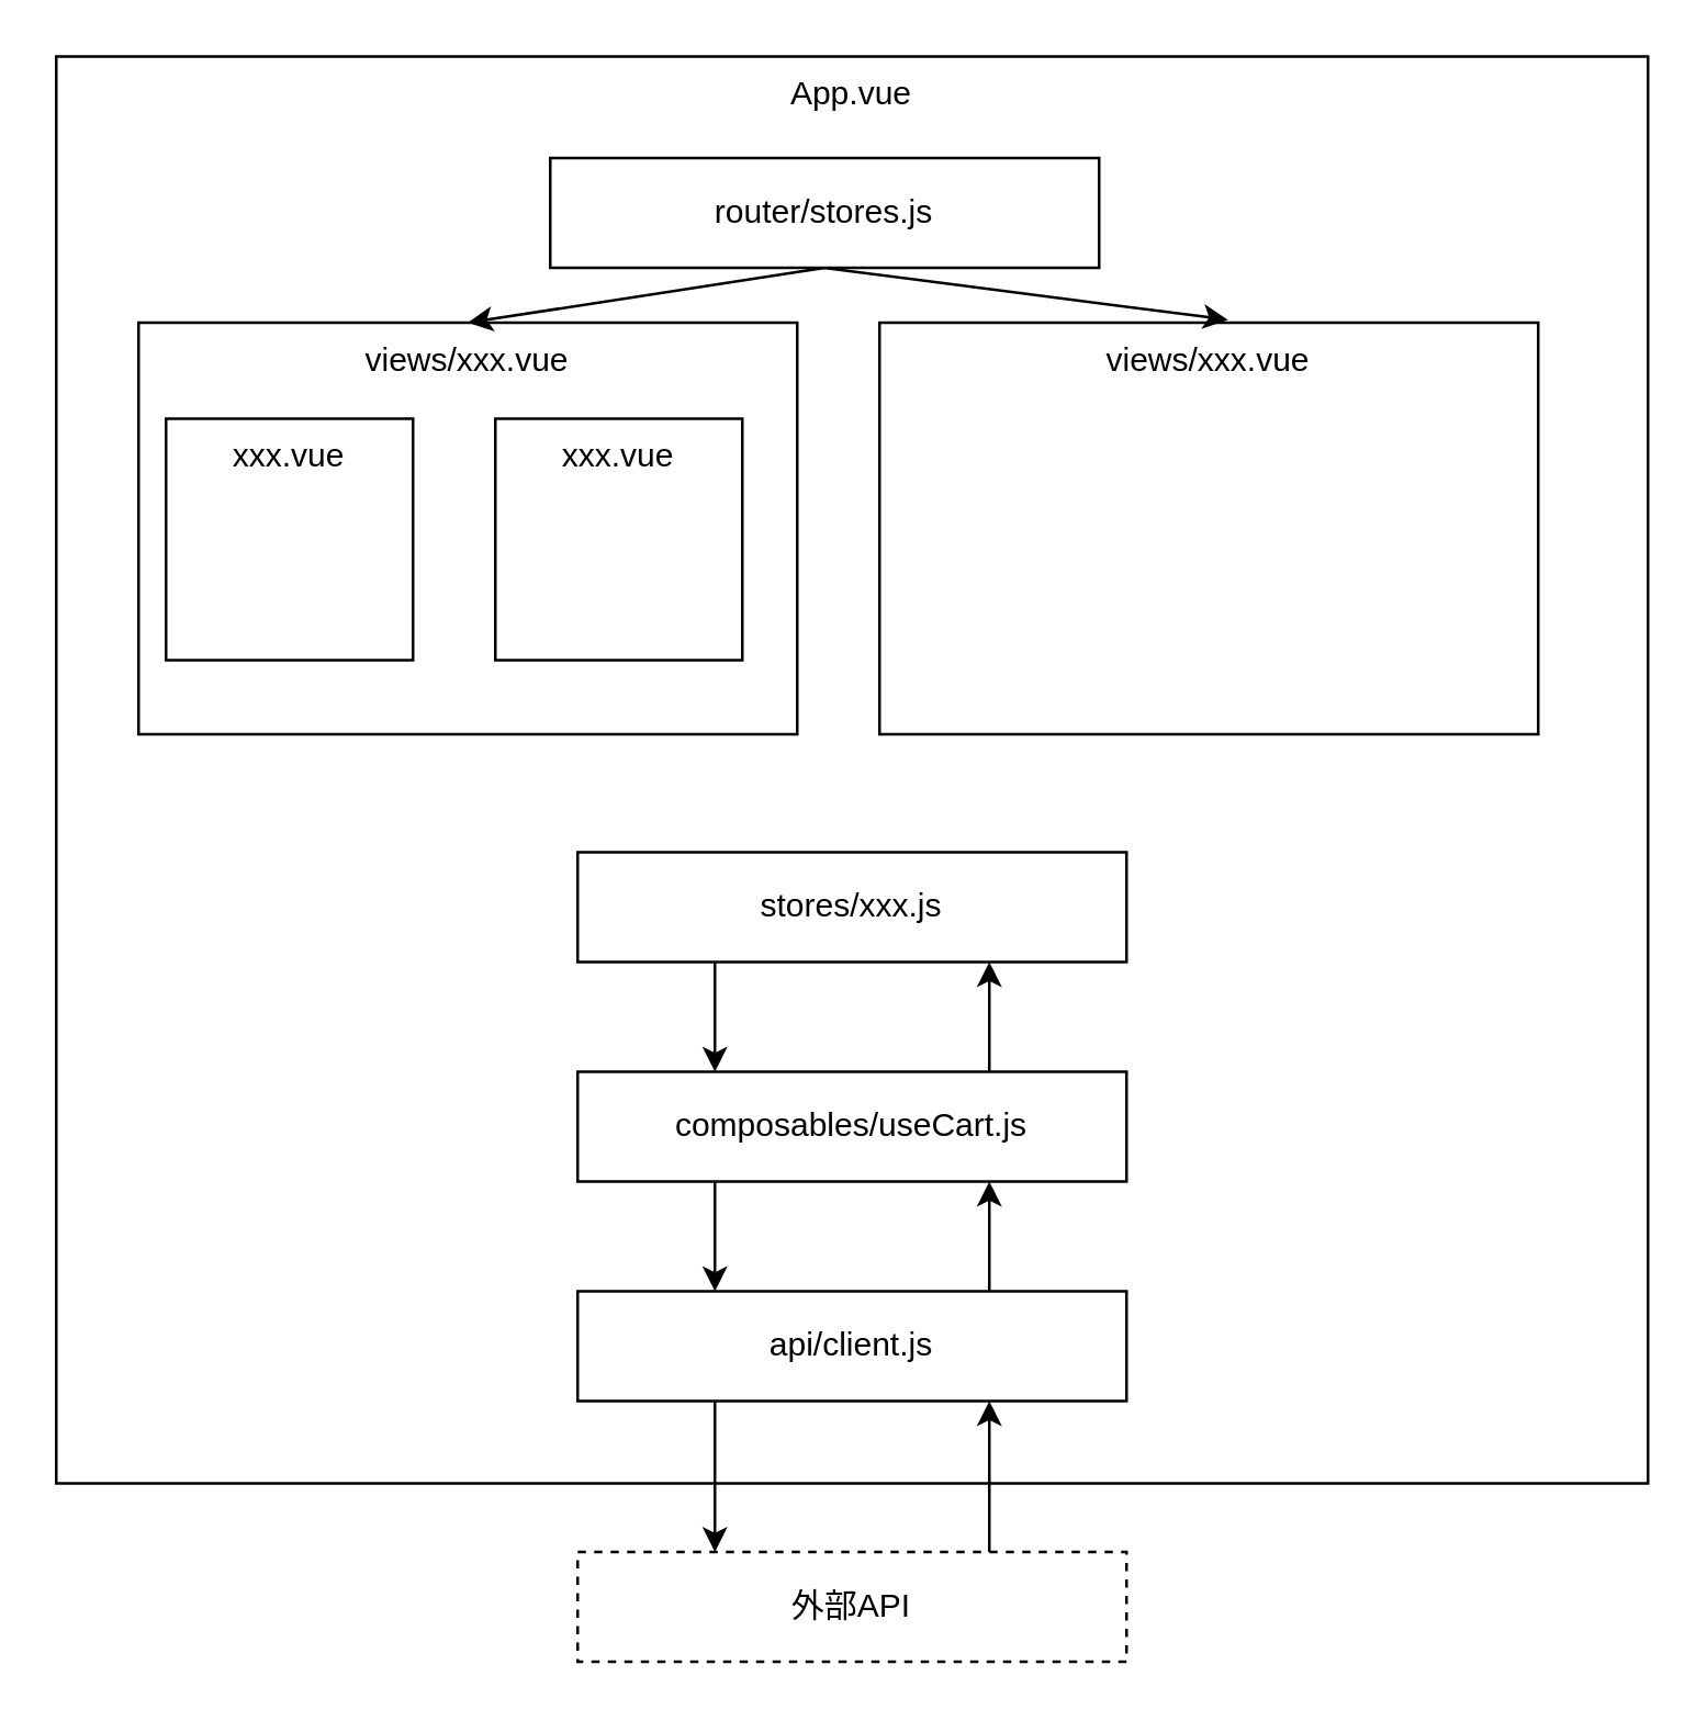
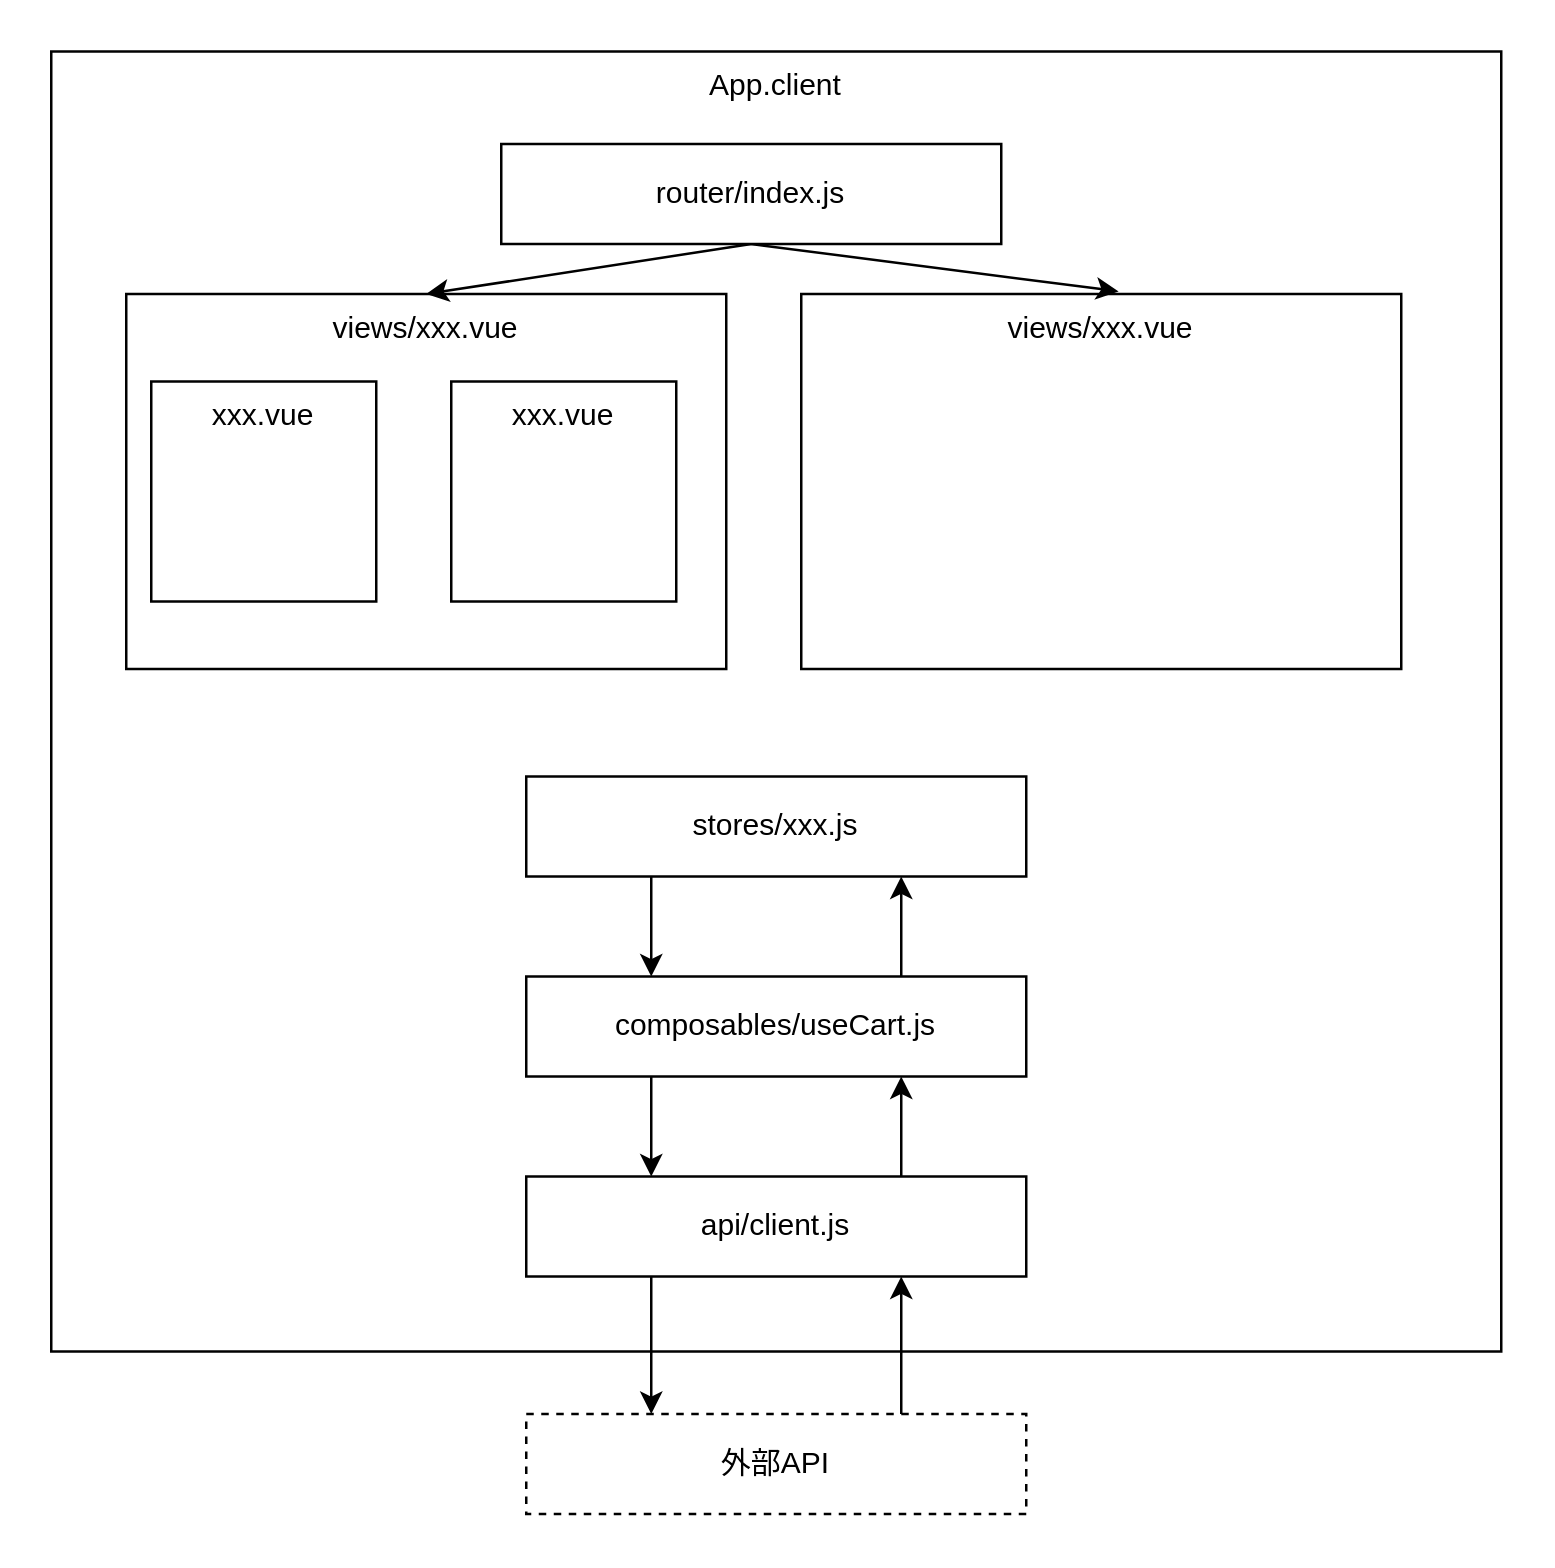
- <mxCell id="2" value="App.vue" style="whiteSpace=wrap;html=1;verticalAlign=top;" vertex="1" parent="1"><mxGeometry x="20" y="20" width="580" height="520" as="geometry" /></mxCell>
+ <mxCell id="2" value="App.client" style="whiteSpace=wrap;html=1;verticalAlign=top;" vertex="1" parent="1"><mxGeometry x="20" y="20" width="580" height="520" as="geometry" /></mxCell>
- <mxCell id="18" value="router/stores.js" style="whiteSpace=wrap;html=1;" vertex="1" parent="1"><mxGeometry x="200" y="57" width="200" height="40" as="geometry" /></mxCell>
+ <mxCell id="18" value="router/index.js" style="whiteSpace=wrap;html=1;" vertex="1" parent="1"><mxGeometry x="200" y="57" width="200" height="40" as="geometry" /></mxCell>
